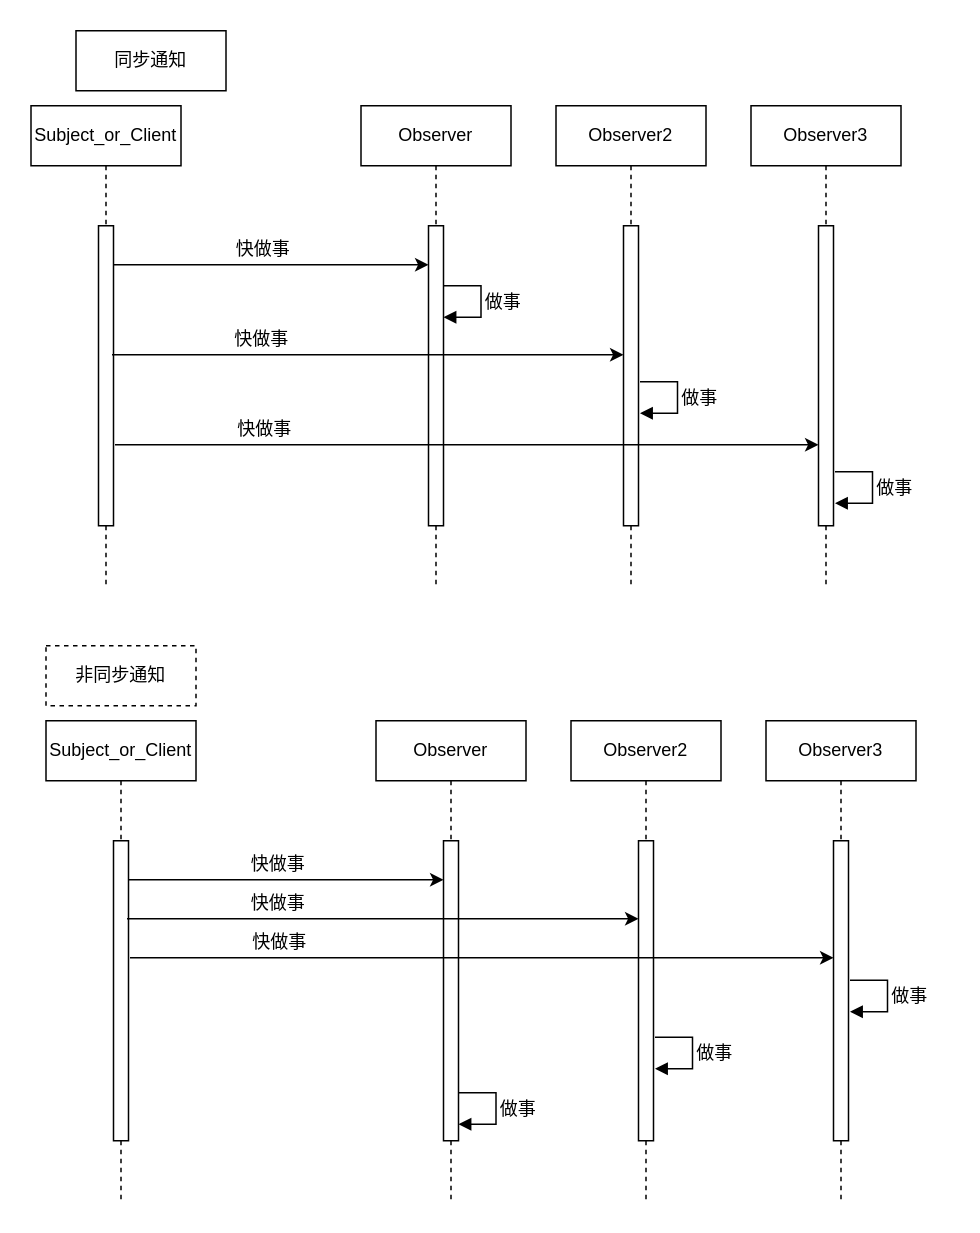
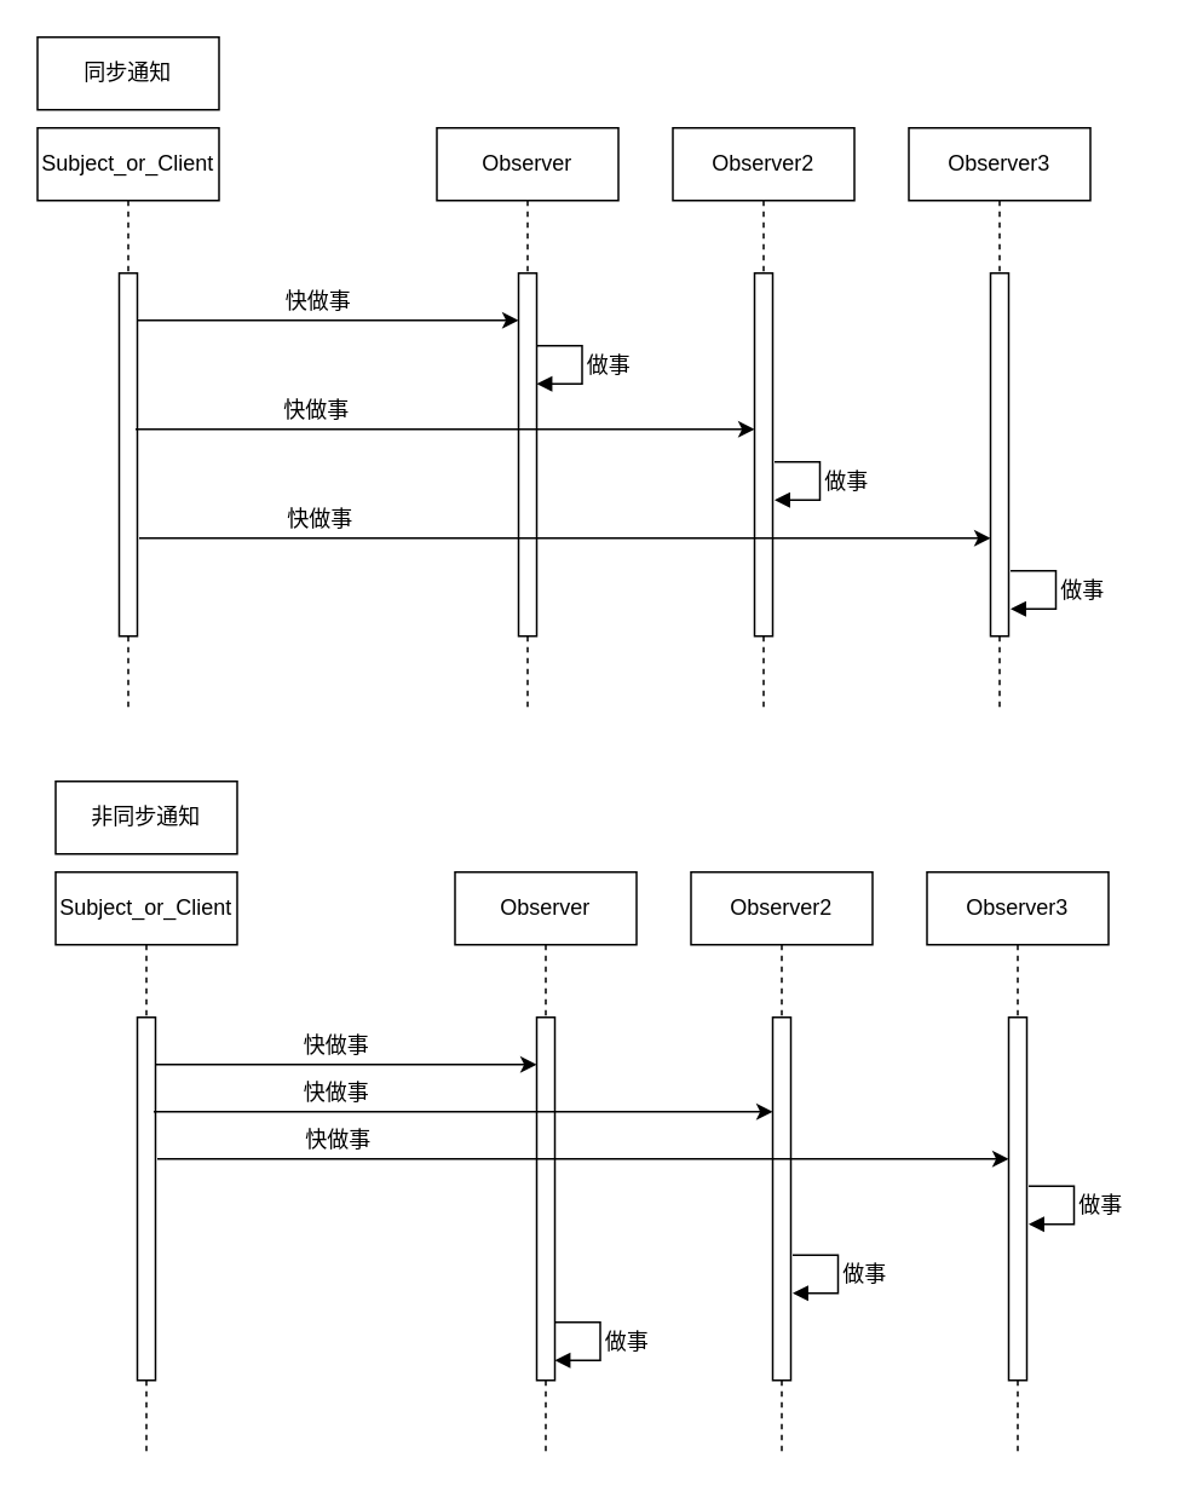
- <mxCell id="22" value="同步通知" style="rounded=0;whiteSpace=wrap;html=1;" vertex="1" parent="1"><mxGeometry x="50" y="20" width="100" height="40" as="geometry" /></mxCell>
+ <mxCell id="22" value="同步通知" style="rounded=0;whiteSpace=wrap;html=1;" vertex="1" parent="1"><mxGeometry x="20" y="20" width="100" height="40" as="geometry" /></mxCell>
- <mxCell id="37" value="非同步通知" style="rounded=0;whiteSpace=wrap;html=1;dashed=1;" vertex="1" parent="1"><mxGeometry x="30" y="430" width="100" height="40" as="geometry" /></mxCell>
+ <mxCell id="37" value="非同步通知" style="rounded=0;whiteSpace=wrap;html=1;" vertex="1" parent="1"><mxGeometry x="30" y="430" width="100" height="40" as="geometry" /></mxCell>
